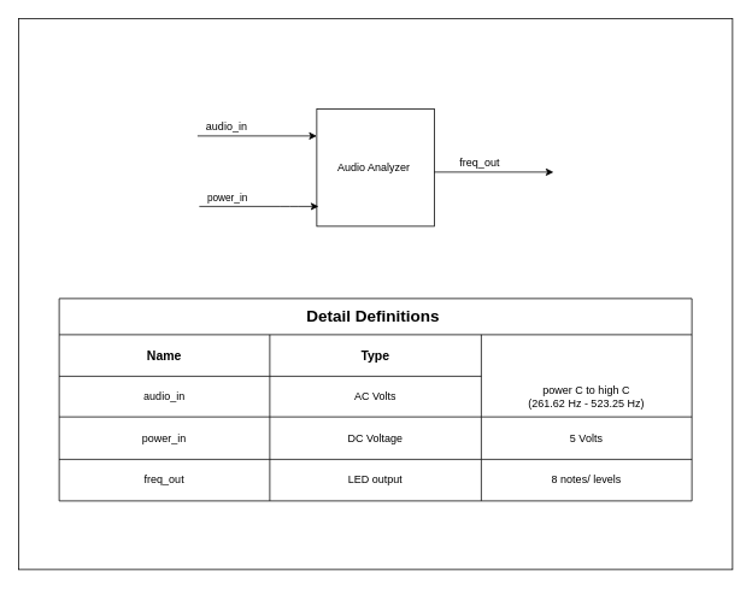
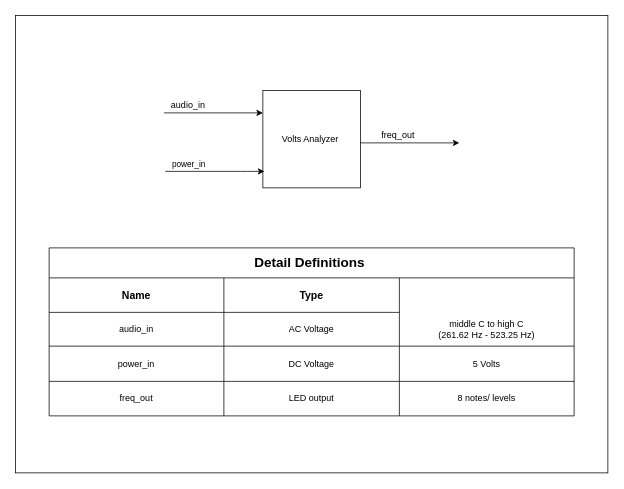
- <mxCell id="3" value="Audio Analyzer&amp;nbsp;" style="whiteSpace=wrap;html=1;aspect=fixed;" vertex="1" parent="1"><mxGeometry x="350" y="120" width="130" height="130" as="geometry" /></mxCell>
+ <mxCell id="3" value="Volts Analyzer&amp;nbsp;" style="whiteSpace=wrap;html=1;aspect=fixed;" vertex="1" parent="1"><mxGeometry x="350" y="120" width="130" height="130" as="geometry" /></mxCell>
- <mxCell id="16" value="AC Volts" style="shape=partialRectangle;html=1;whiteSpace=wrap;connectable=0;fillColor=none;top=0;left=0;bottom=0;right=0;overflow=hidden;" vertex="1" parent="14"><mxGeometry x="233" width="234" height="45" as="geometry" /></mxCell>
+ <mxCell id="16" value="AC Voltage" style="shape=partialRectangle;html=1;whiteSpace=wrap;connectable=0;fillColor=none;top=0;left=0;bottom=0;right=0;overflow=hidden;" vertex="1" parent="14"><mxGeometry x="233" width="234" height="45" as="geometry" /></mxCell>
- <mxCell id="17" value="power C to high C &lt;br&gt;(261.62 Hz - 523.25 Hz)" style="shape=partialRectangle;html=1;whiteSpace=wrap;connectable=0;fillColor=none;top=0;left=0;bottom=0;right=0;overflow=hidden;" vertex="1" parent="14"><mxGeometry x="467" width="233" height="45" as="geometry" /></mxCell>
+ <mxCell id="17" value="middle C to high C &lt;br&gt;(261.62 Hz - 523.25 Hz)" style="shape=partialRectangle;html=1;whiteSpace=wrap;connectable=0;fillColor=none;top=0;left=0;bottom=0;right=0;overflow=hidden;" vertex="1" parent="14"><mxGeometry x="467" width="233" height="45" as="geometry" /></mxCell>
